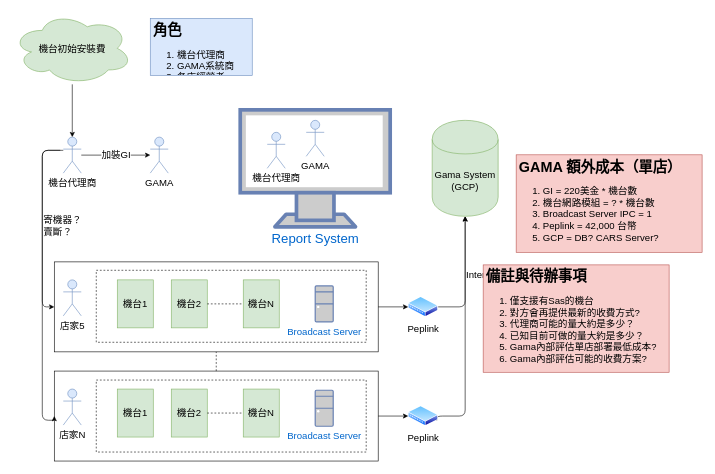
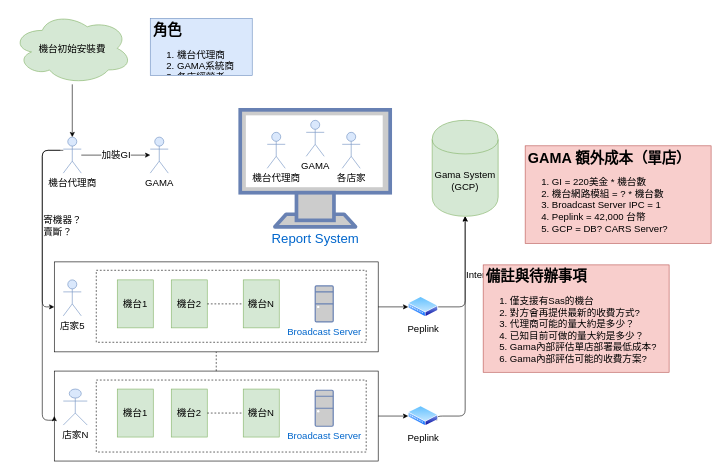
+ <mxCell id="30" value="各店家" style="shape=umlActor;verticalLabelPosition=bottom;labelBackgroundColor=#ffffff;verticalAlign=top;html=1;outlineConnect=0;fillColor=#dae8fc;strokeColor=#6c8ebf;fontSize=16;" parent="1" vertex="1"><mxGeometry x="570" y="220" width="30" height="60" as="geometry" /></mxCell>
- <mxCell id="38" value="&lt;h1&gt;GAMA 額外成本（單店）&lt;/h1&gt;&lt;p&gt;&lt;/p&gt;&lt;ol style=&quot;font-size: 16px&quot;&gt;&lt;li&gt;GI = 220美金 * 機台數&lt;/li&gt;&lt;li&gt;機台網路模組 = ? * 機台數&lt;/li&gt;&lt;li&gt;Broadcast Server IPC = 1&lt;/li&gt;&lt;li&gt;Peplink = 42,000 台幣&lt;/li&gt;&lt;li&gt;GCP = DB? CARS Server?&lt;/li&gt;&lt;/ol&gt;&lt;p&gt;&lt;/p&gt;" style="text;html=1;strokeColor=#b85450;fillColor=#f8cecc;spacing=5;spacingTop=-20;whiteSpace=wrap;overflow=hidden;rounded=0;" parent="1" vertex="1"><mxGeometry x="860" y="257.5" width="310" height="162.5" as="geometry" /></mxCell>
+ <mxCell id="38" value="&lt;h1&gt;GAMA 額外成本（單店）&lt;/h1&gt;&lt;p&gt;&lt;/p&gt;&lt;ol style=&quot;font-size: 16px&quot;&gt;&lt;li&gt;GI = 220美金 * 機台數&lt;/li&gt;&lt;li&gt;機台網路模組 = ? * 機台數&lt;/li&gt;&lt;li&gt;Broadcast Server IPC = 1&lt;/li&gt;&lt;li&gt;Peplink = 42,000 台幣&lt;/li&gt;&lt;li&gt;GCP = DB? CARS Server?&lt;/li&gt;&lt;/ol&gt;&lt;p&gt;&lt;/p&gt;" style="text;html=1;strokeColor=#b85450;fillColor=#f8cecc;spacing=5;spacingTop=-20;whiteSpace=wrap;overflow=hidden;rounded=0;" parent="1" vertex="1"><mxGeometry x="875" y="242.5" width="310" height="162.5" as="geometry" /></mxCell>
- <mxCell id="19" value="店家N" style="shape=umlActor;verticalLabelPosition=bottom;labelBackgroundColor=#ffffff;verticalAlign=top;html=1;outlineConnect=0;fillColor=#dae8fc;strokeColor=#6c8ebf;fontSize=16;" parent="1" vertex="1"><mxGeometry x="105" y="648" width="30" height="60" as="geometry" /></mxCell>
+ <mxCell id="19" value="店家N" style="shape=umlActor;verticalLabelPosition=bottom;labelBackgroundColor=#ffffff;verticalAlign=top;html=1;outlineConnect=0;fillColor=#dae8fc;strokeColor=#6c8ebf;fontSize=16;" parent="1" vertex="1"><mxGeometry x="105" y="648" width="40" height="60" as="geometry" /></mxCell>
